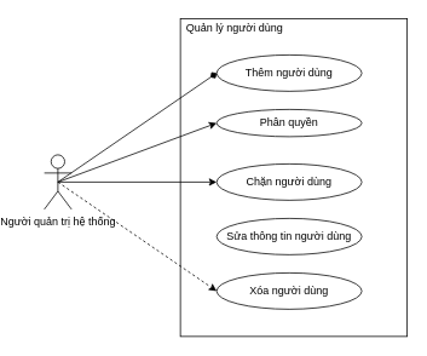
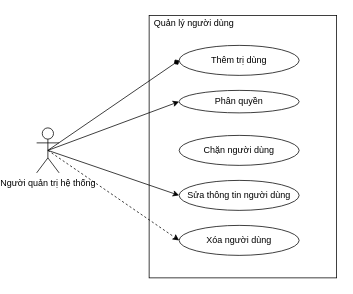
- <mxCell id="4" value="Thêm người dùng" style="ellipse;whiteSpace=wrap;html=1;" vertex="1" parent="1"><mxGeometry x="210" y="60" width="160" height="40" as="geometry" /></mxCell>
+ <mxCell id="4" value="Thêm trị dùng" style="ellipse;whiteSpace=wrap;html=1;" vertex="1" parent="1"><mxGeometry x="210" y="60" width="160" height="40" as="geometry" /></mxCell>
- <mxCell id="12" value="" style="endArrow=classic;html=1;exitX=0.5;exitY=0.5;exitDx=0;exitDy=0;exitPerimeter=0;entryX=0;entryY=0.5;entryDx=0;entryDy=0;" edge="1" parent="1" source="9" target="6"><mxGeometry width="50" height="50" relative="1" as="geometry"><mxPoint x="270" y="210" as="sourcePoint" /><mxPoint x="320" y="160" as="targetPoint" /></mxGeometry></mxCell>
+ <mxCell id="13" value="" style="endArrow=classic;html=1;exitX=0.5;exitY=0.5;exitDx=0;exitDy=0;exitPerimeter=0;entryX=0;entryY=0.5;entryDx=0;entryDy=0;" edge="1" parent="1" source="9" target="7"><mxGeometry width="50" height="50" relative="1" as="geometry"><mxPoint x="270" y="210" as="sourcePoint" /><mxPoint x="320" y="160" as="targetPoint" /></mxGeometry></mxCell>
